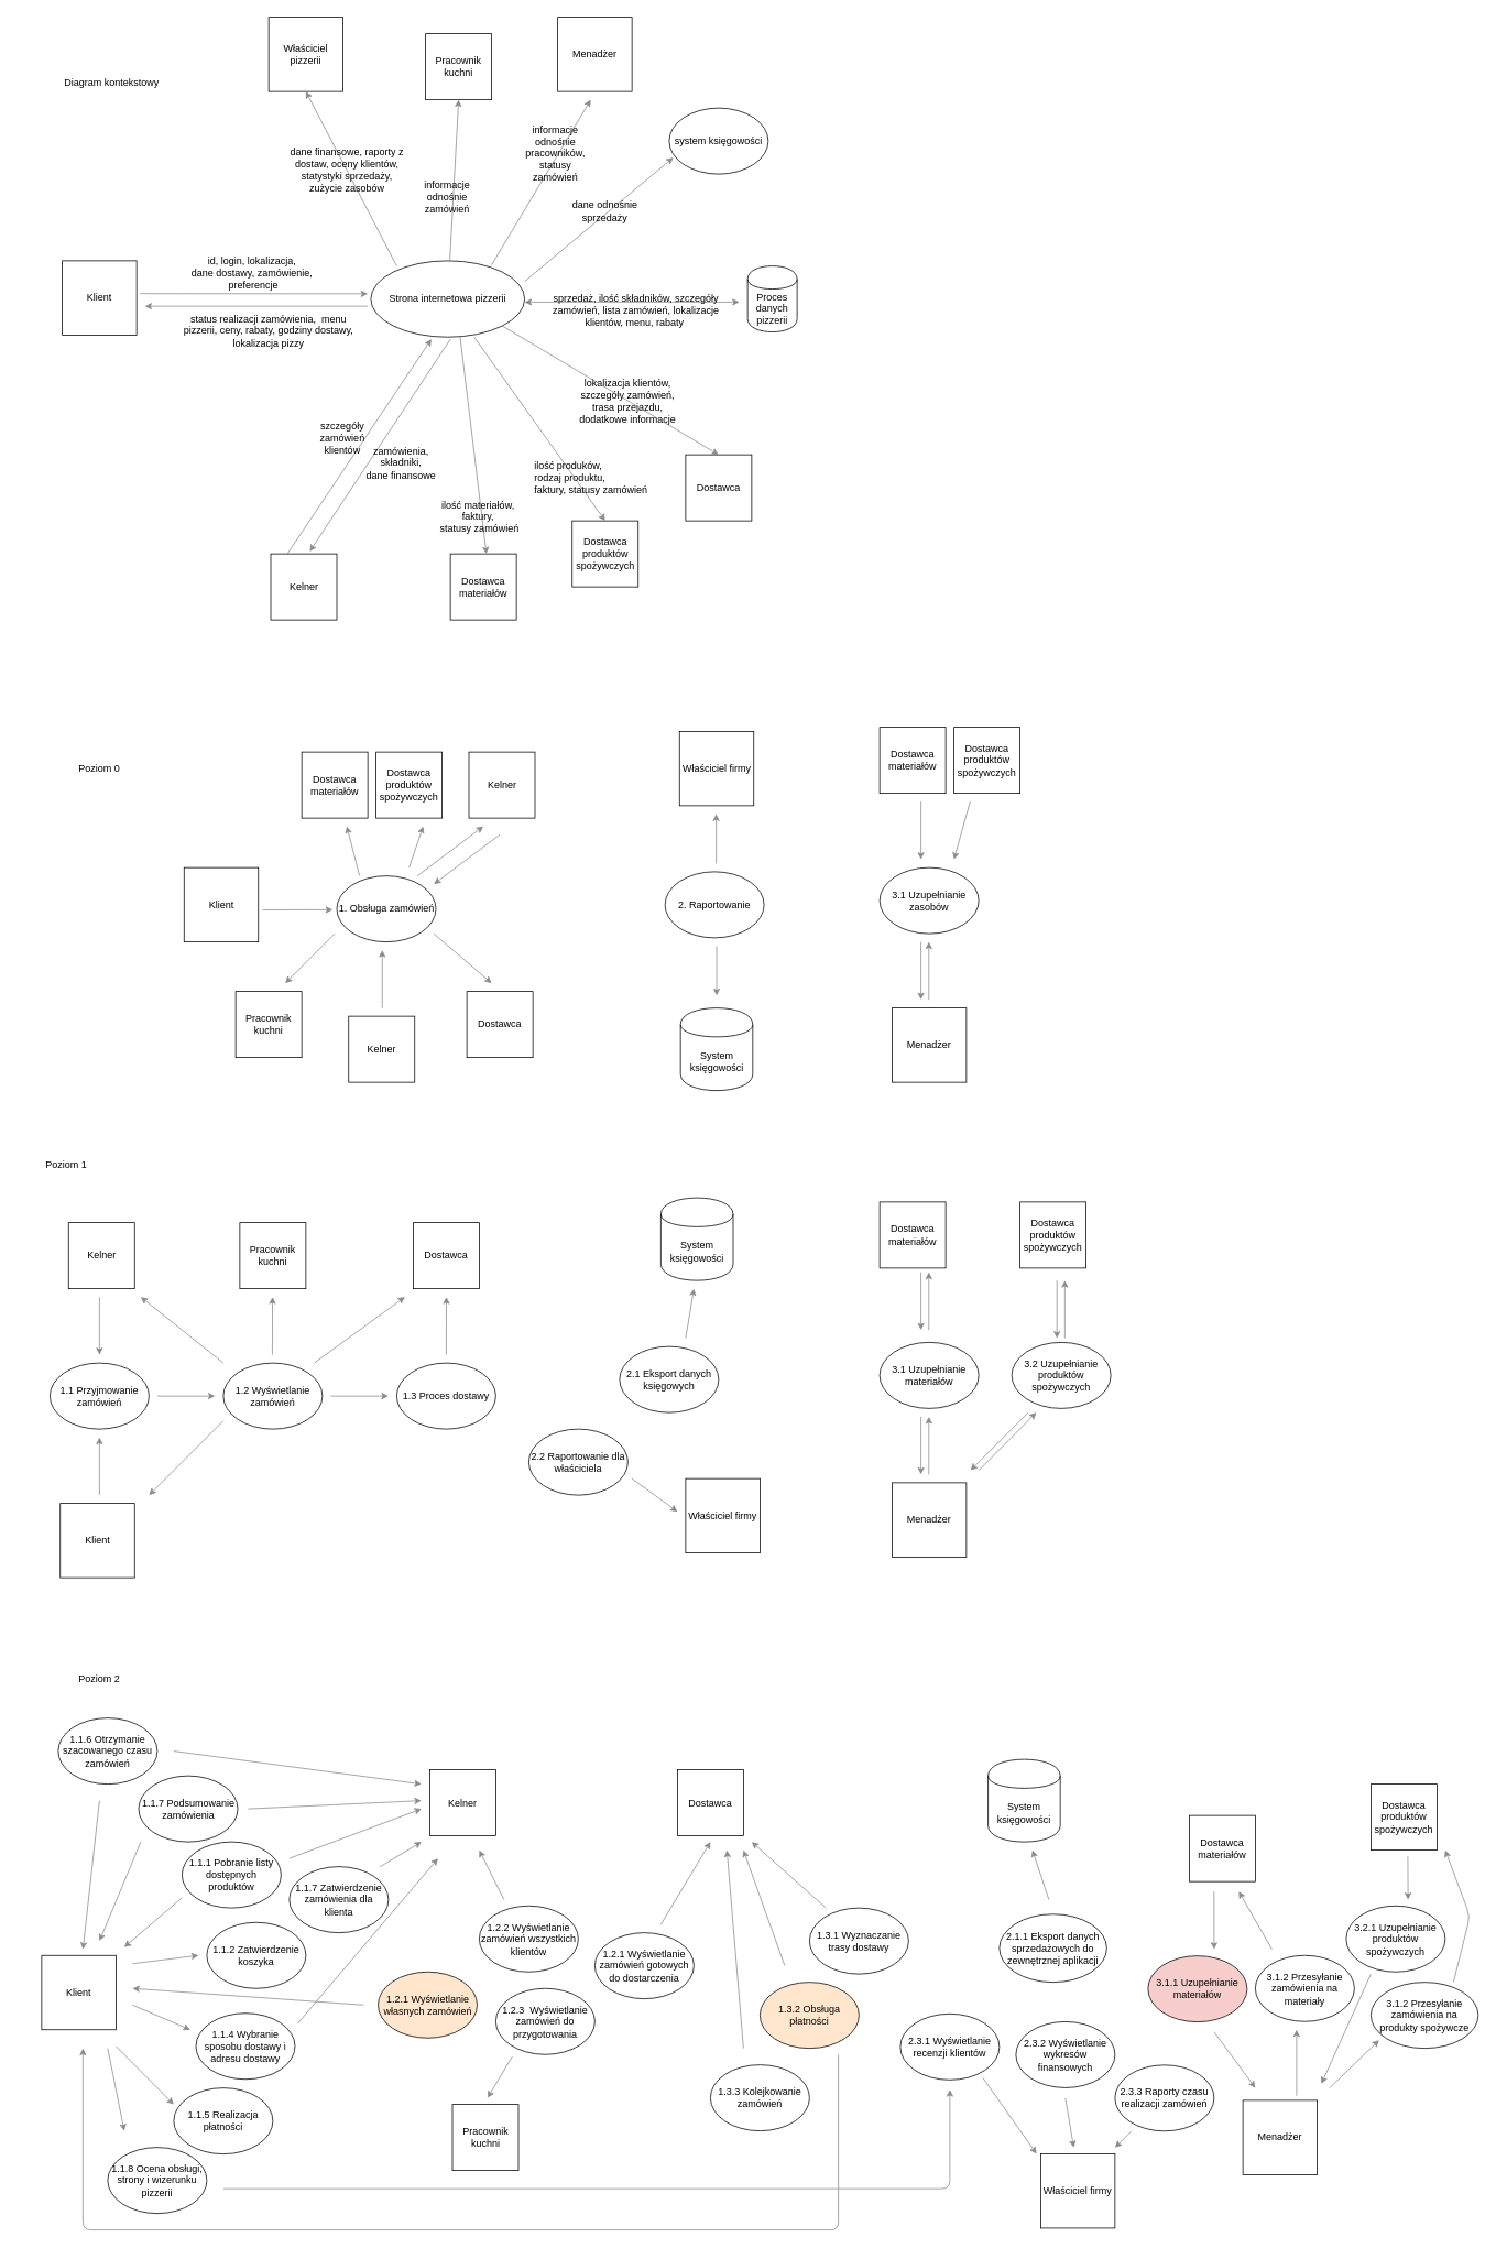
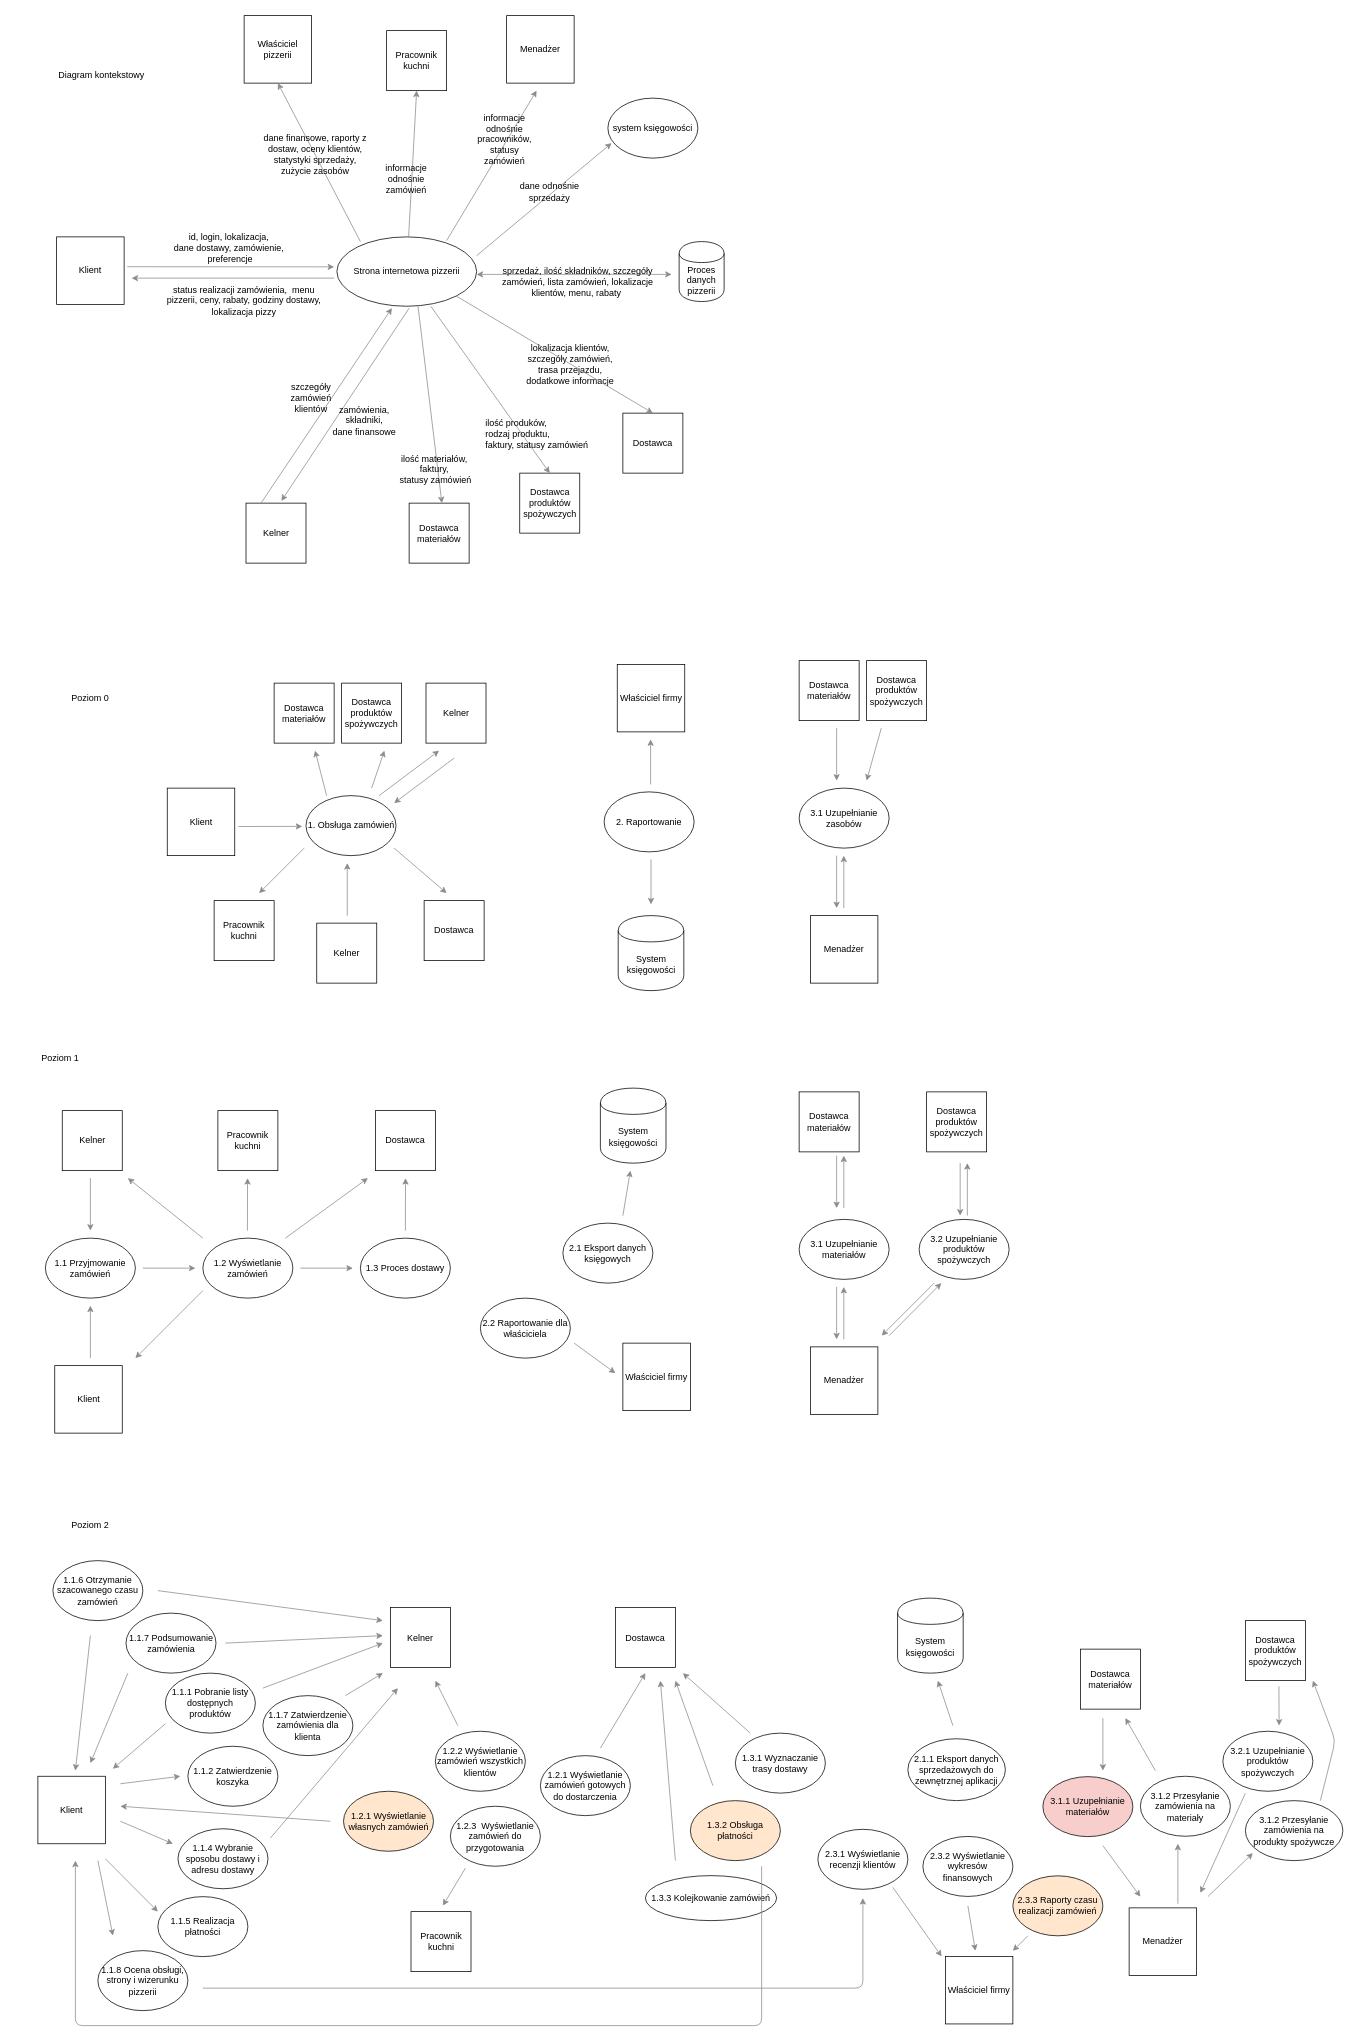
- <mxCell id="100" value="1.3.3 Kolejkowanie zamówień" style="ellipse;whiteSpace=wrap;html=1;strokeWidth=1;" parent="1" vertex="1"><mxGeometry x="860" y="2500" width="120" height="80" as="geometry" /></mxCell>
+ <mxCell id="100" value="1.3.3 Kolejkowanie zamówień" style="ellipse;whiteSpace=wrap;html=1;strokeWidth=1;" parent="1" vertex="1"><mxGeometry x="860" y="2500" width="175" height="60" as="geometry" /></mxCell>
- <mxCell id="114" value="2.3.3 Raporty czasu realizacji zamówień" style="ellipse;whiteSpace=wrap;html=1;strokeWidth=1;" parent="1" vertex="1"><mxGeometry x="1350" y="2500.25" width="120" height="80" as="geometry" /></mxCell>
+ <mxCell id="114" value="2.3.3 Raporty czasu realizacji zamówień" style="ellipse;whiteSpace=wrap;html=1;strokeWidth=1;fillColor=#ffe6cc;" parent="1" vertex="1"><mxGeometry x="1350" y="2500.25" width="120" height="80" as="geometry" /></mxCell>
